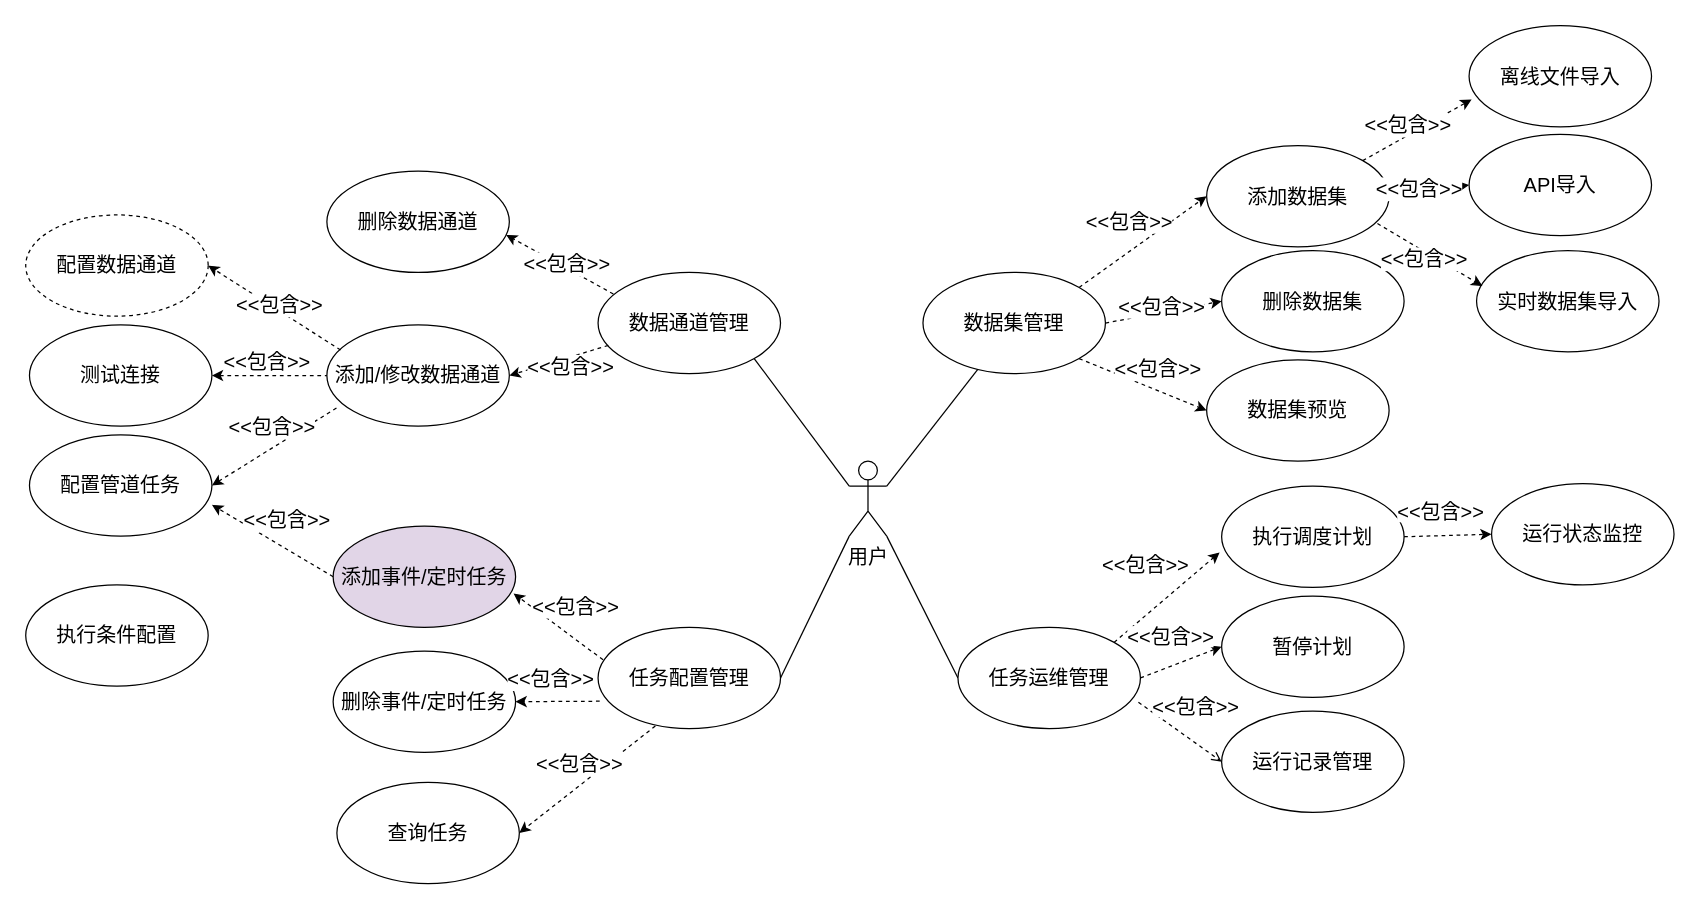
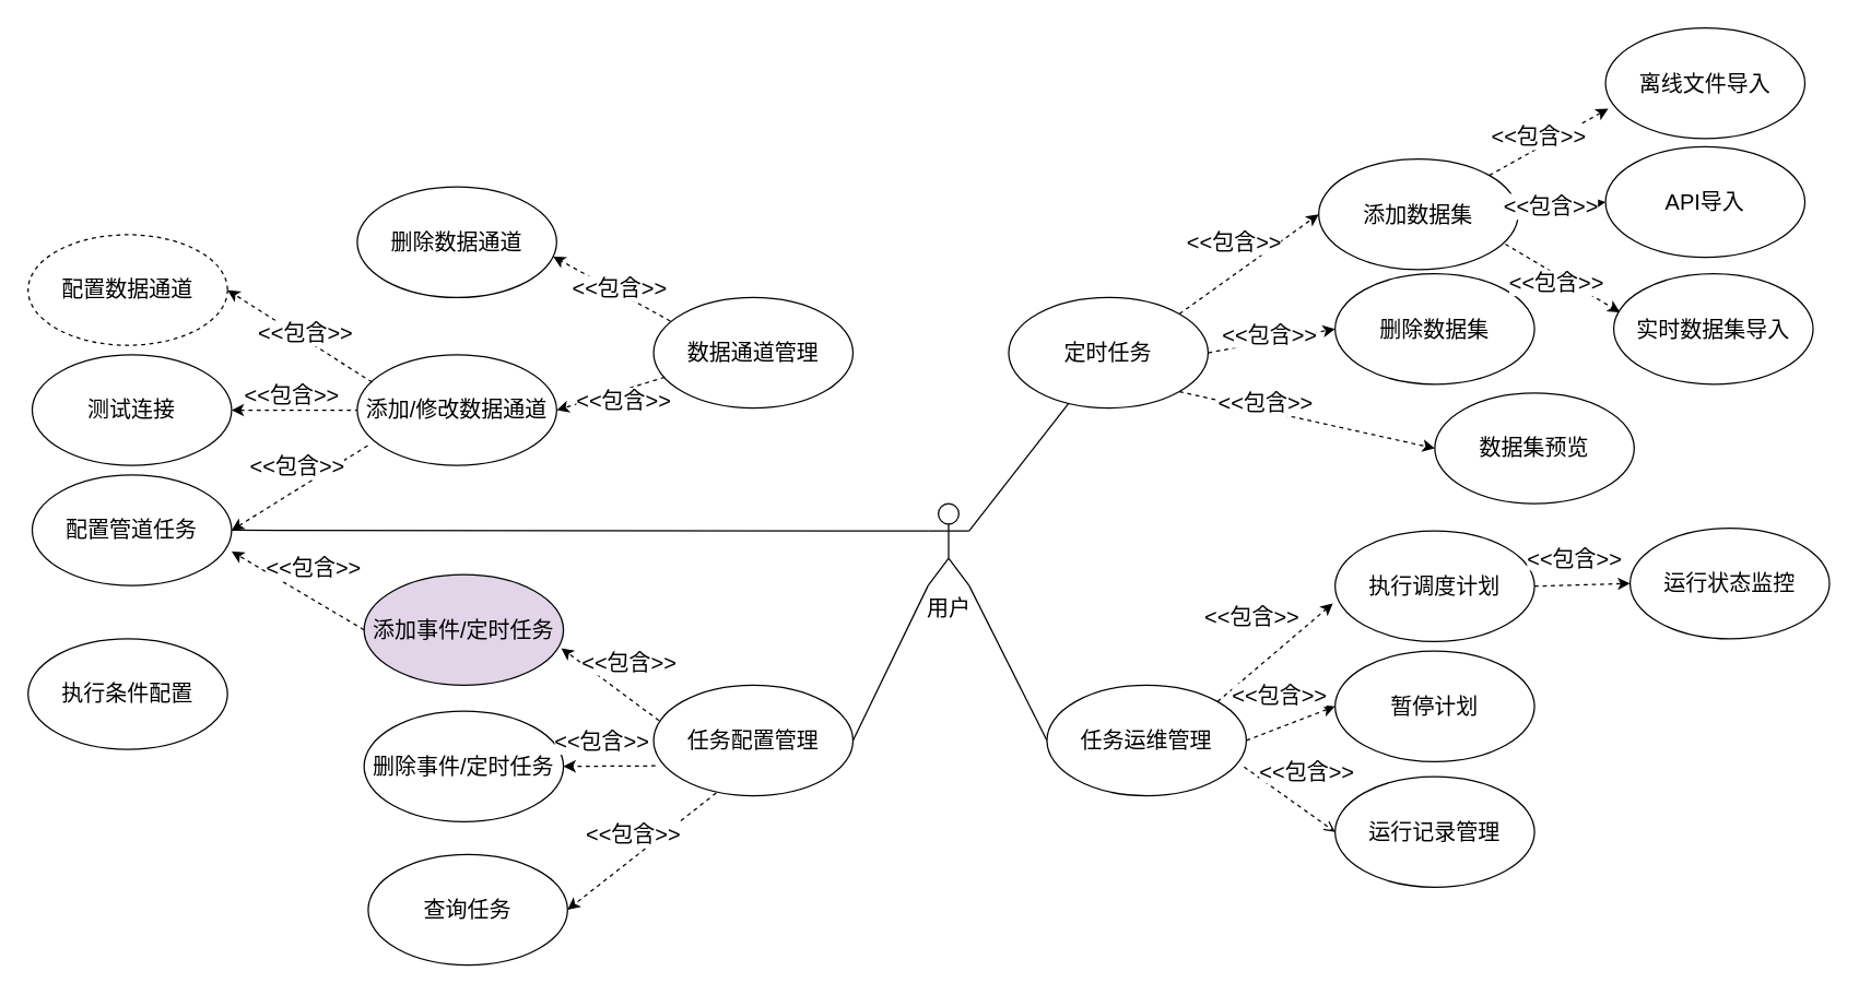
- <mxCell id="4" value="&lt;font style=&quot;font-size: 16px;&quot;&gt;数据集管理&lt;/font&gt;" style="ellipse;whiteSpace=wrap;html=1;fontSize=16;" parent="1" vertex="1"><mxGeometry x="738" y="217.5" width="146" height="81" as="geometry" /></mxCell>
+ <mxCell id="4" value="&lt;font style=&quot;font-size: 16px;&quot;&gt;定时任务&lt;/font&gt;" style="ellipse;whiteSpace=wrap;html=1;fontSize=16;" parent="1" vertex="1"><mxGeometry x="738" y="217.5" width="146" height="81" as="geometry" /></mxCell>
- <mxCell id="15" value="&lt;font style=&quot;font-size: 16px;&quot;&gt;数据集预览&lt;/font&gt;" style="ellipse;whiteSpace=wrap;html=1;fontSize=16;" parent="1" vertex="1"><mxGeometry x="965" y="287.5" width="146" height="81" as="geometry" /></mxCell>
+ <mxCell id="15" value="&lt;font style=&quot;font-size: 16px;&quot;&gt;数据集预览&lt;/font&gt;" style="ellipse;whiteSpace=wrap;html=1;fontSize=16;" parent="1" vertex="1"><mxGeometry x="1050" y="287.5" width="146" height="81" as="geometry" /></mxCell>
- <mxCell id="6" style="rounded=0;orthogonalLoop=1;jettySize=auto;html=1;exitX=0;exitY=0.333;exitDx=0;exitDy=0;exitPerimeter=0;entryX=1;entryY=1;entryDx=0;entryDy=0;endArrow=none;endFill=0;fontSize=16;" parent="1" source="9" target="10" edge="1"><mxGeometry relative="1" as="geometry" /></mxCell>
+ <mxCell id="6" style="rounded=0;orthogonalLoop=1;jettySize=auto;html=1;exitX=0;exitY=0.333;exitDx=0;exitDy=0;exitPerimeter=0;endArrow=none;endFill=0;fontSize=16;" parent="1" source="9" target="41" edge="1"><mxGeometry relative="1" as="geometry" /></mxCell>
